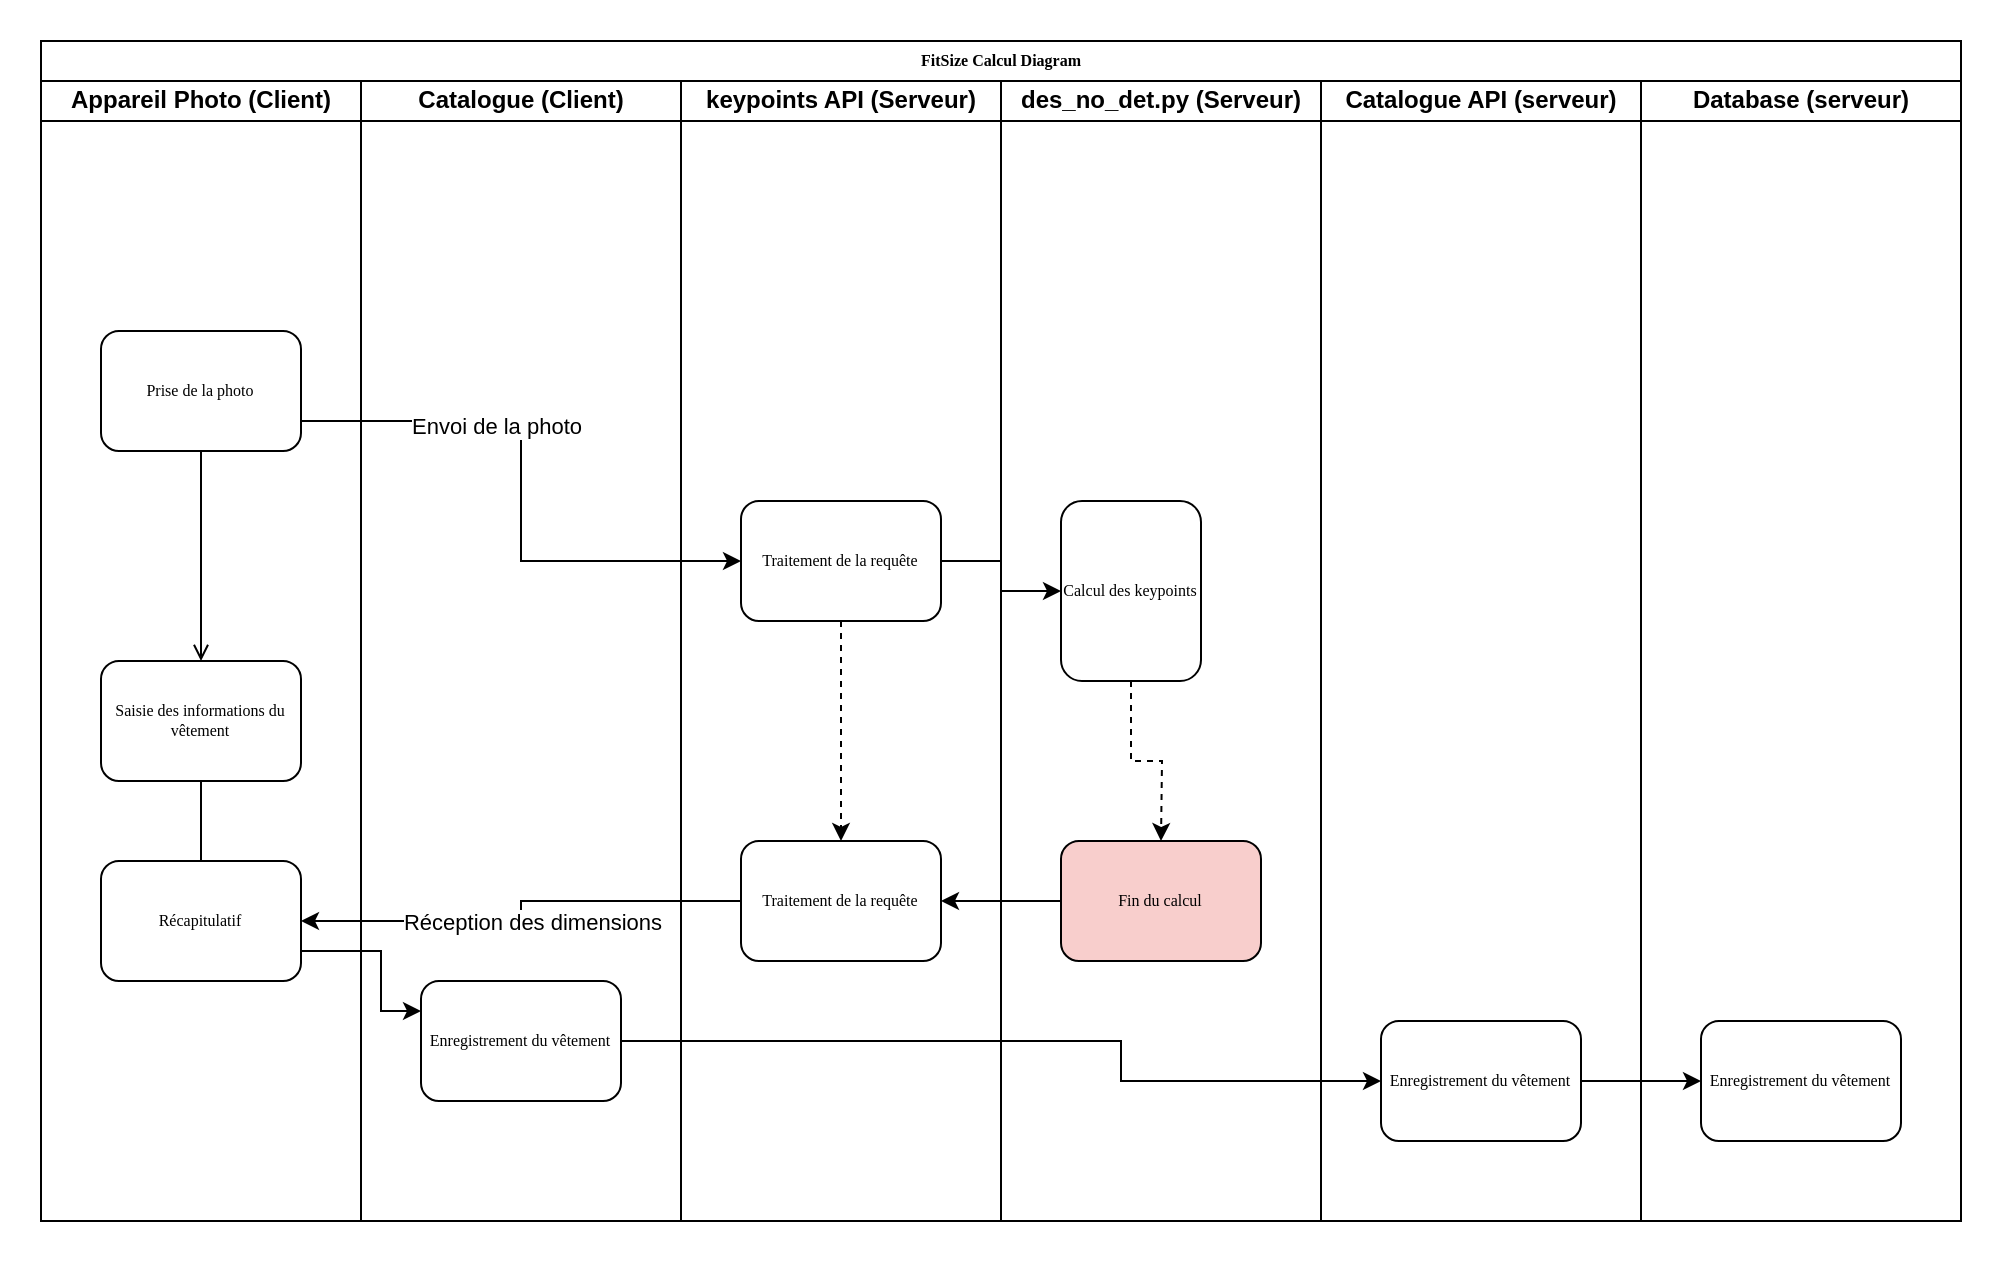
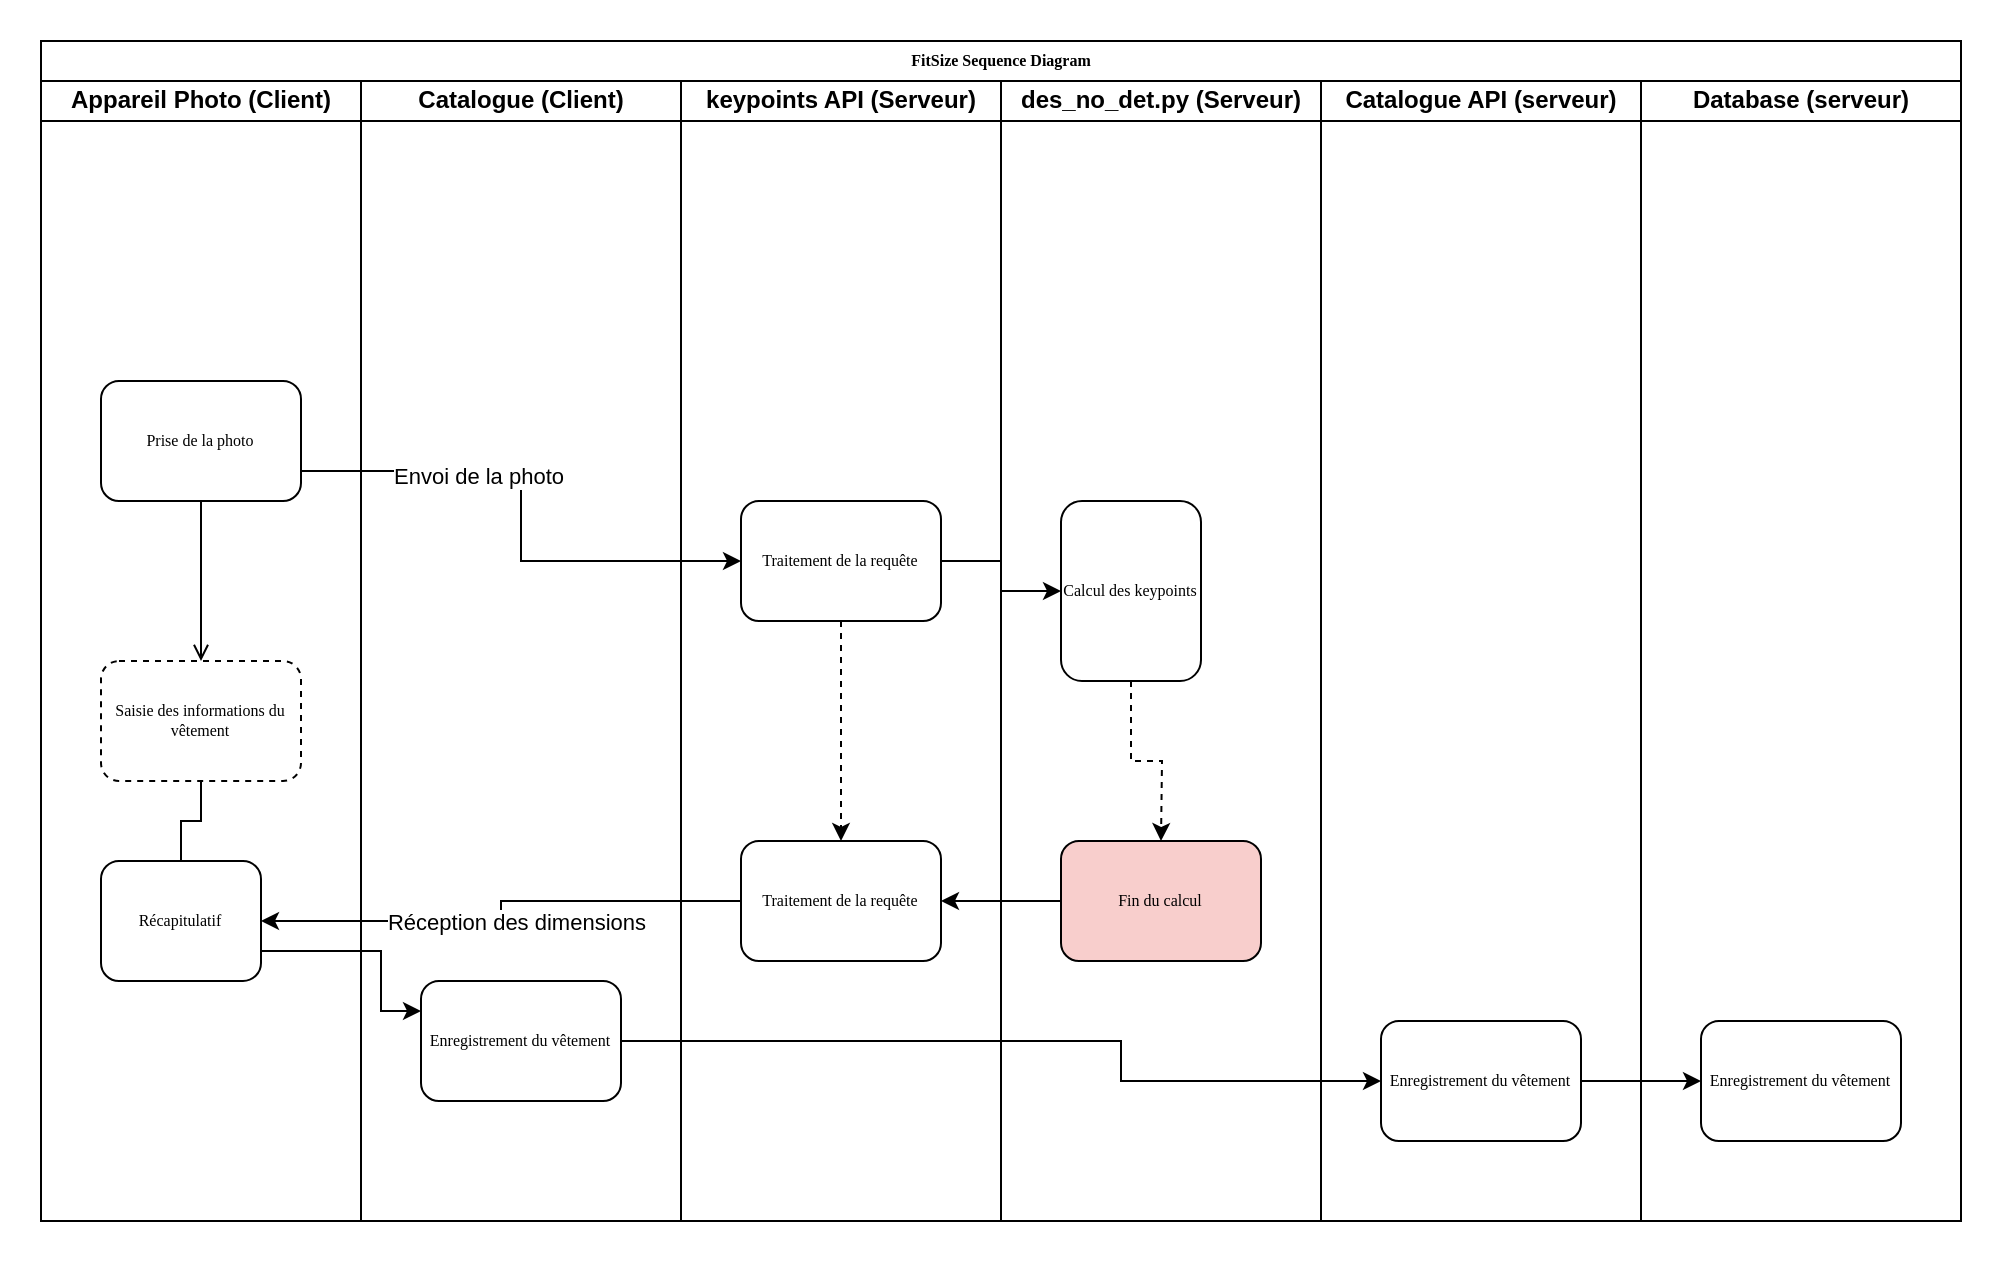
- <mxCell id="2" value="FitSize Calcul Diagram" style="swimlane;html=1;childLayout=stackLayout;startSize=20;rounded=0;shadow=0;labelBackgroundColor=none;strokeWidth=1;fontFamily=Verdana;fontSize=8;align=center;" parent="1" vertex="1"><mxGeometry x="20" y="20" width="960" height="590" as="geometry" /></mxCell>
+ <mxCell id="2" value="FitSize Sequence Diagram" style="swimlane;html=1;childLayout=stackLayout;startSize=20;rounded=0;shadow=0;labelBackgroundColor=none;strokeWidth=1;fontFamily=Verdana;fontSize=8;align=center;" parent="1" vertex="1"><mxGeometry x="20" y="20" width="960" height="590" as="geometry" /></mxCell>
- <mxCell id="5" value="Prise de la photo" style="rounded=1;whiteSpace=wrap;html=1;shadow=0;labelBackgroundColor=none;strokeWidth=1;fontFamily=Verdana;fontSize=8;align=center;" parent="3" vertex="1"><mxGeometry x="30" y="125" width="100" height="60" as="geometry" /></mxCell>
+ <mxCell id="5" value="Prise de la photo" style="rounded=1;whiteSpace=wrap;html=1;shadow=0;labelBackgroundColor=none;strokeWidth=1;fontFamily=Verdana;fontSize=8;align=center;" parent="3" vertex="1"><mxGeometry x="30" y="150" width="100" height="60" as="geometry" /></mxCell>
- <mxCell id="7" value="Saisie des informations du vêtement" style="rounded=1;whiteSpace=wrap;html=1;shadow=0;labelBackgroundColor=none;strokeWidth=1;fontFamily=Verdana;fontSize=8;align=center;" vertex="1" parent="3"><mxGeometry x="30" y="290" width="100" height="60" as="geometry" /></mxCell>
+ <mxCell id="7" value="Saisie des informations du vêtement" style="rounded=1;whiteSpace=wrap;html=1;shadow=0;labelBackgroundColor=none;strokeWidth=1;fontFamily=Verdana;fontSize=8;align=center;dashed=1;" vertex="1" parent="3"><mxGeometry x="30" y="290" width="100" height="60" as="geometry" /></mxCell>
- <mxCell id="8" value="Récapitulatif" style="rounded=1;whiteSpace=wrap;html=1;shadow=0;labelBackgroundColor=none;strokeWidth=1;fontFamily=Verdana;fontSize=8;align=center;" vertex="1" parent="3"><mxGeometry x="30" y="390" width="100" height="60" as="geometry" /></mxCell>
+ <mxCell id="8" value="Récapitulatif" style="rounded=1;whiteSpace=wrap;html=1;shadow=0;labelBackgroundColor=none;strokeWidth=1;fontFamily=Verdana;fontSize=8;align=center;" vertex="1" parent="3"><mxGeometry x="30" y="390" width="80" height="60" as="geometry" /></mxCell>
